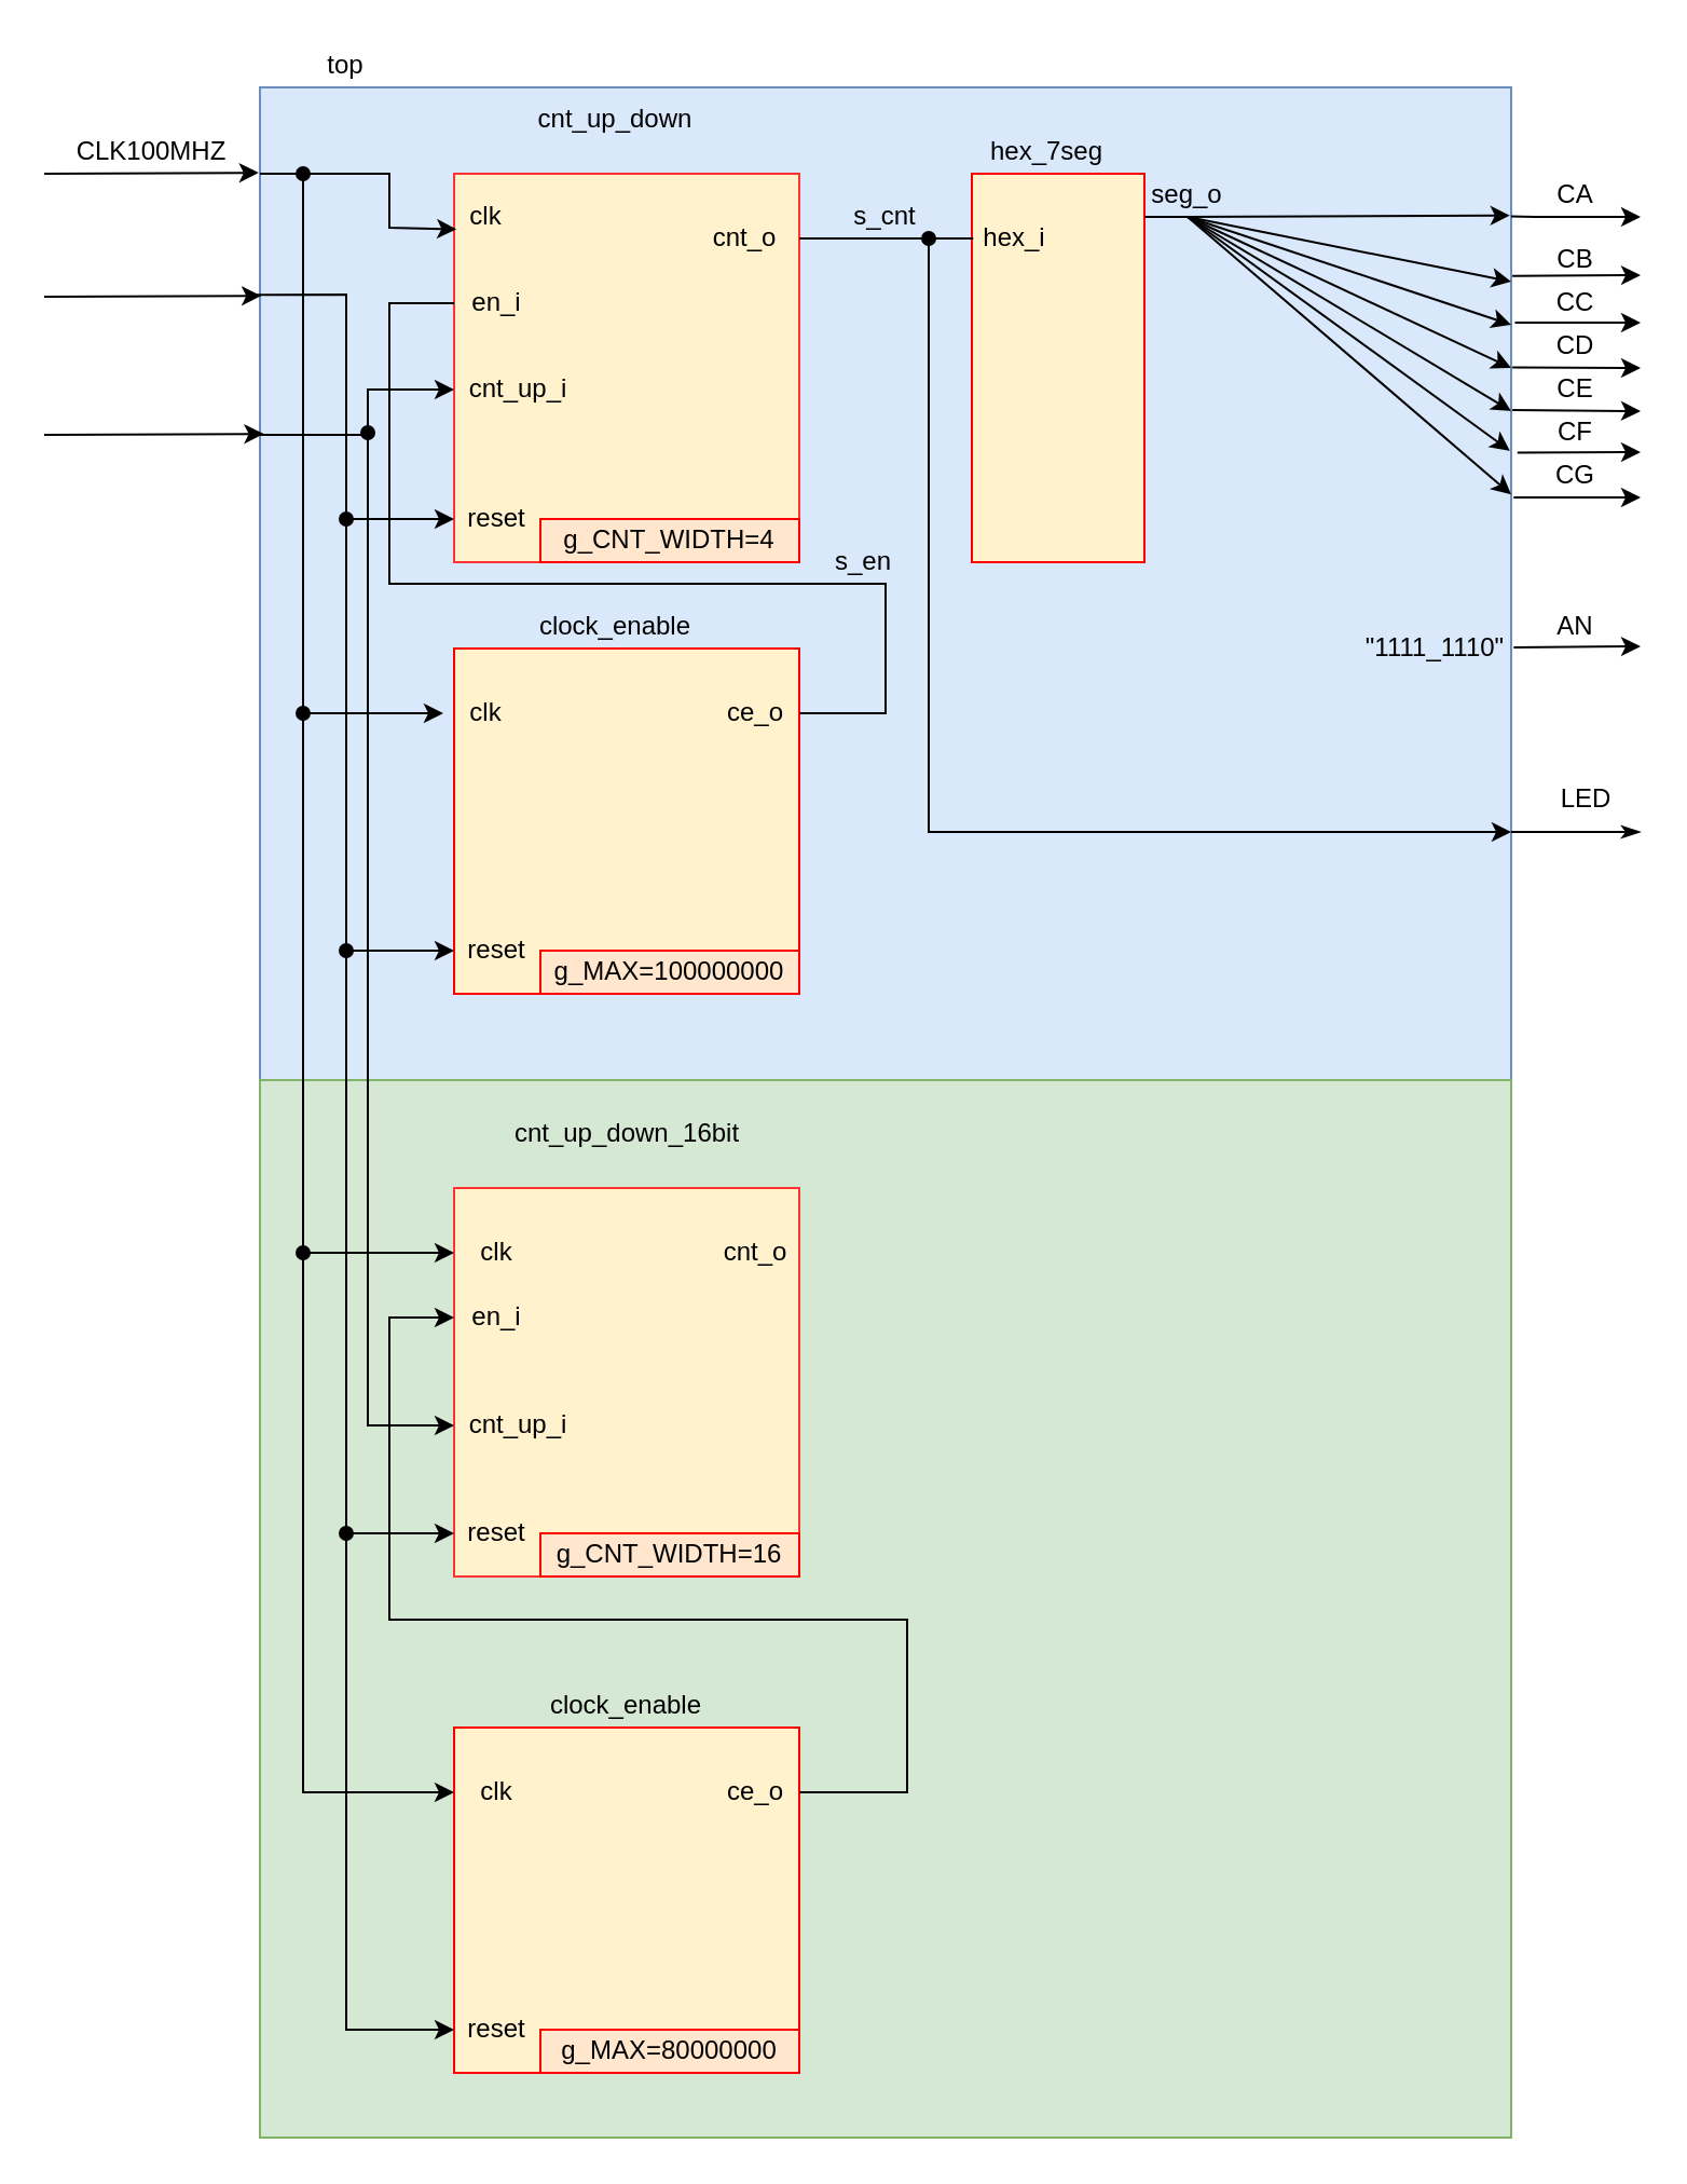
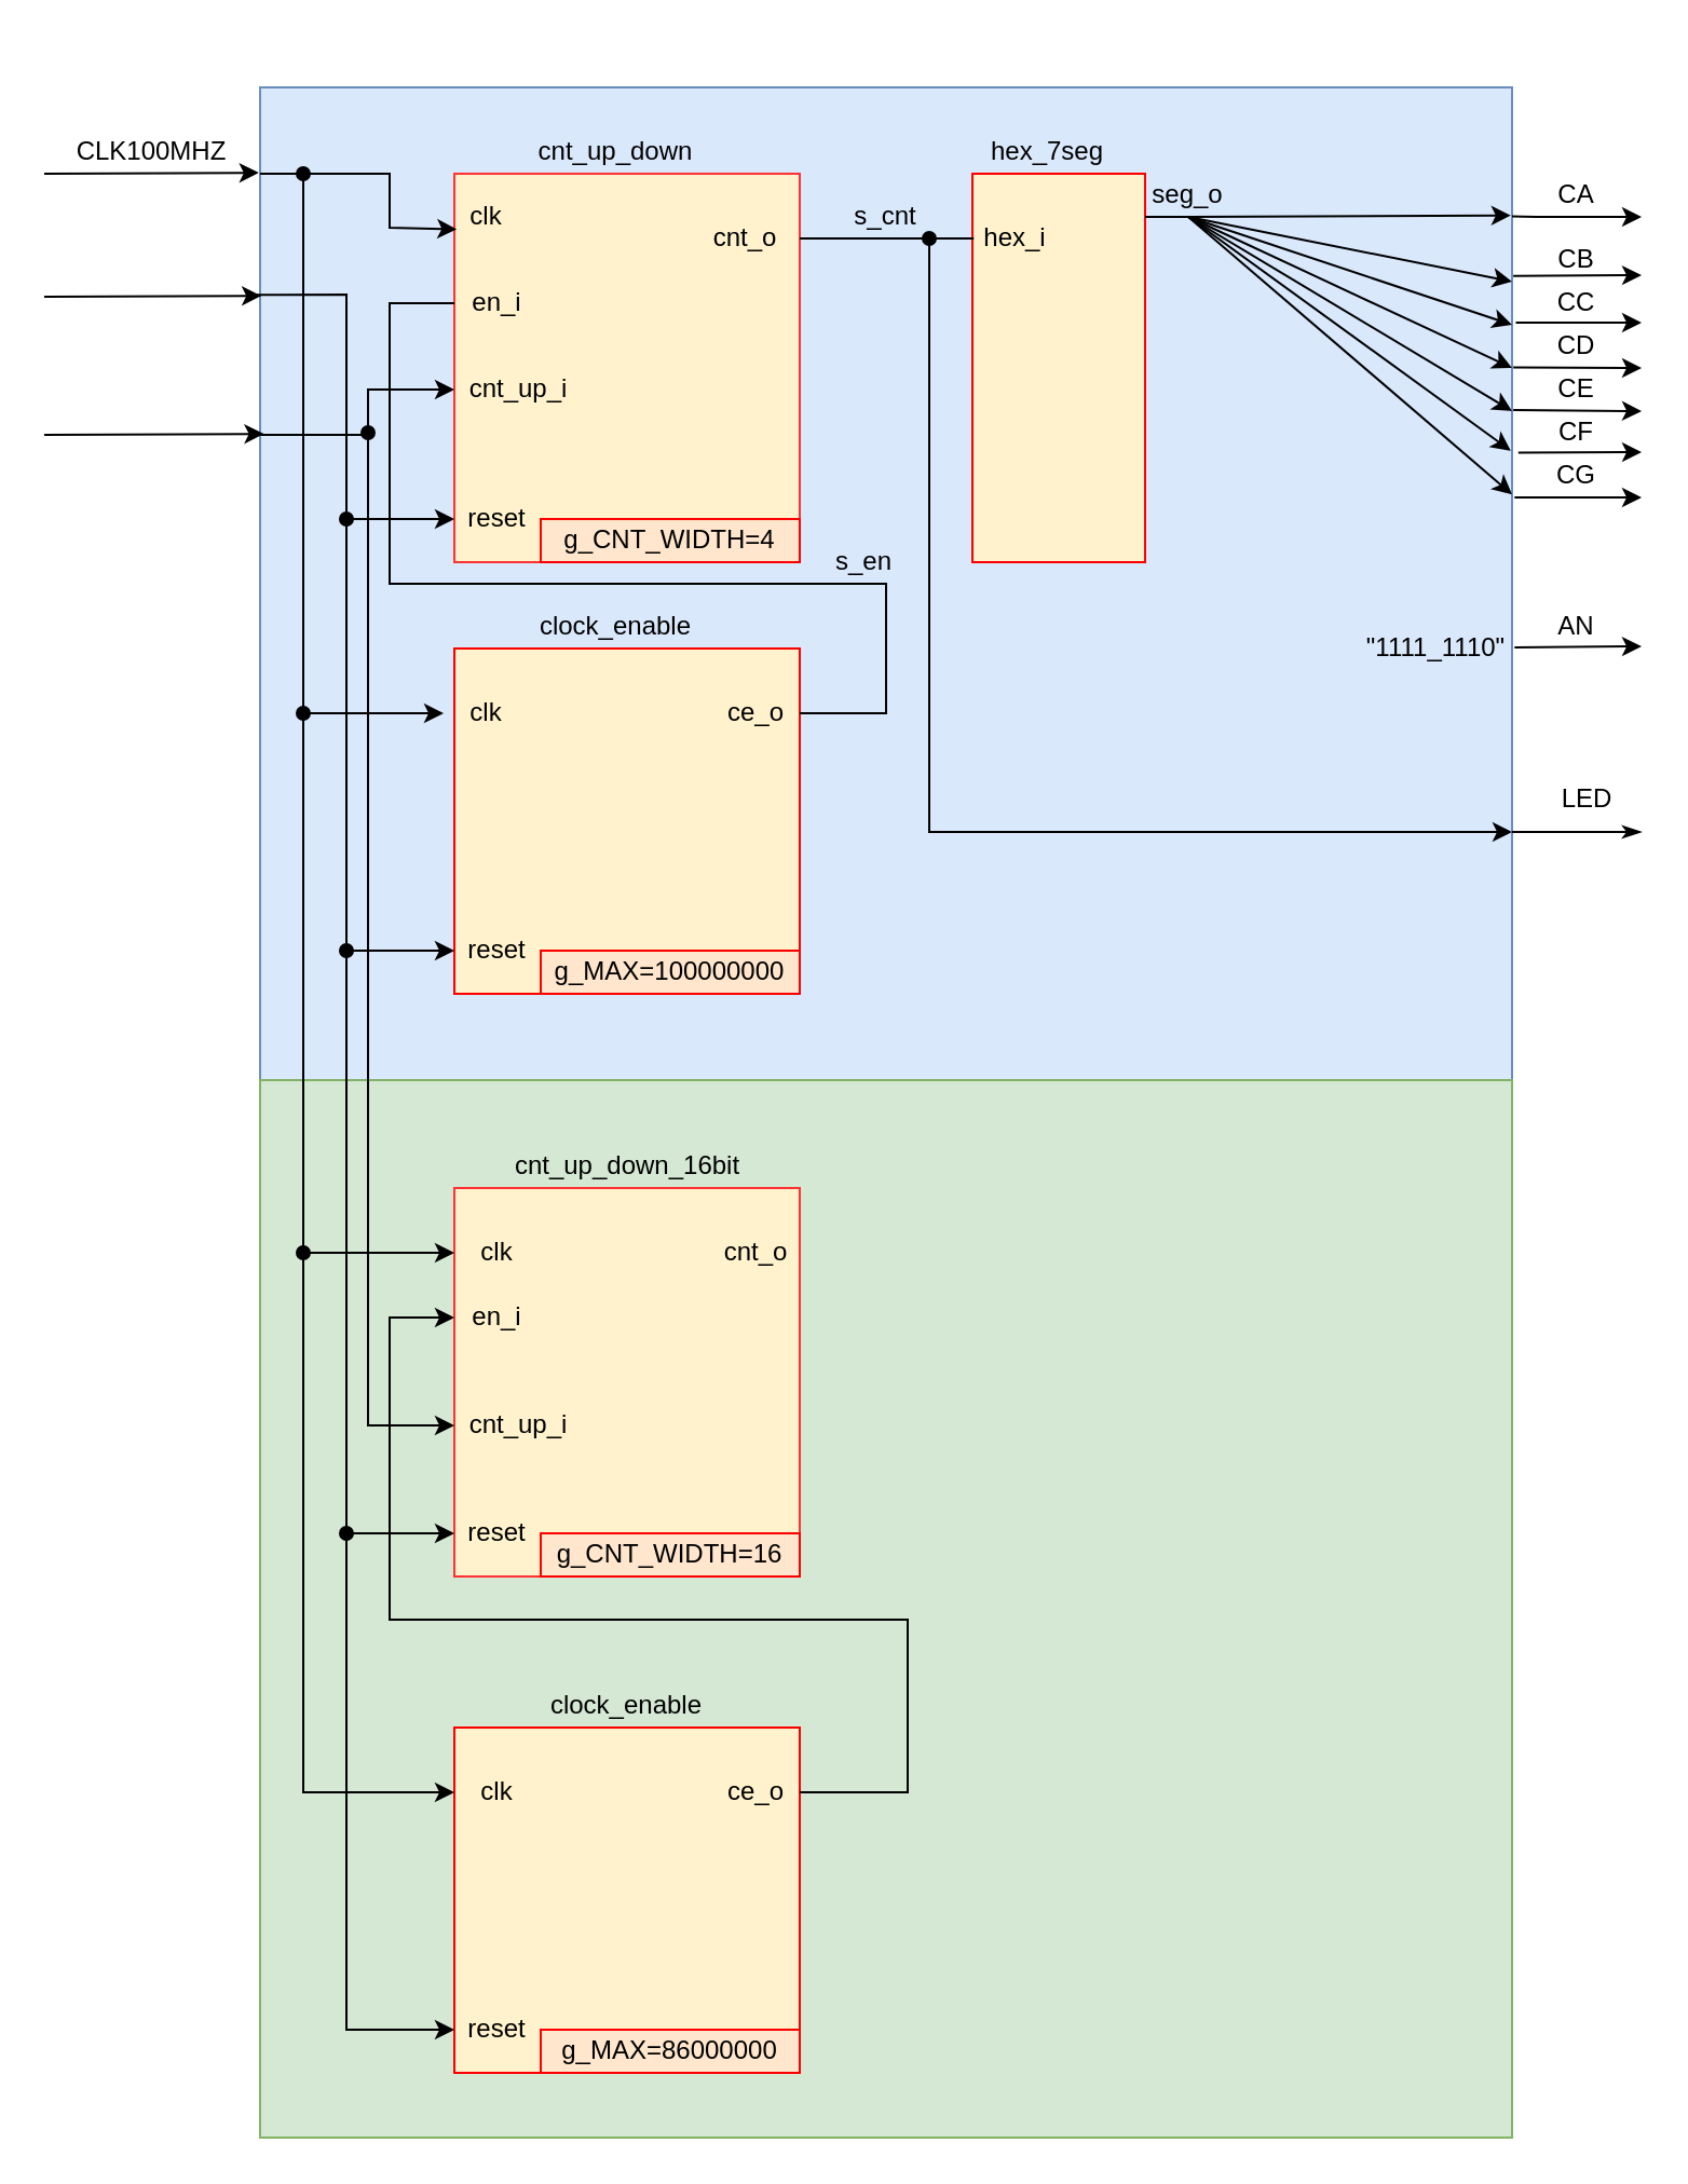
- <mxCell id="3" value="top" style="text;html=1;strokeColor=none;fillColor=none;align=center;verticalAlign=middle;whiteSpace=wrap;rounded=0;" vertex="1" parent="1"><mxGeometry x="140" y="20" width="40" height="20" as="geometry" /></mxCell>
- <mxCell id="41" value="cnt_up_down" style="text;html=1;strokeColor=none;fillColor=none;align=center;verticalAlign=middle;whiteSpace=wrap;rounded=0;" vertex="1" parent="1"><mxGeometry x="240" y="45" width="90" height="20" as="geometry" /></mxCell>
+ <mxCell id="41" value="cnt_up_down" style="text;html=1;strokeColor=none;fillColor=none;align=center;verticalAlign=middle;whiteSpace=wrap;rounded=0;" vertex="1" parent="1"><mxGeometry x="240" y="60" width="90" height="20" as="geometry" /></mxCell>
- <mxCell id="76" value="cnt_up_down_16bit" style="text;html=1;strokeColor=none;fillColor=none;align=center;verticalAlign=middle;whiteSpace=wrap;rounded=0;" vertex="1" parent="1"><mxGeometry x="232.5" y="515" width="115" height="20" as="geometry" /></mxCell>
+ <mxCell id="76" value="cnt_up_down_16bit" style="text;html=1;strokeColor=none;fillColor=none;align=center;verticalAlign=middle;whiteSpace=wrap;rounded=0;" vertex="1" parent="1"><mxGeometry x="232.5" y="530" width="115" height="20" as="geometry" /></mxCell>
- <mxCell id="79" value="g_MAX=80000000" style="rounded=0;whiteSpace=wrap;html=1;fillColor=#ffe6cc;strokeColor=#FF0000;" vertex="1" parent="1"><mxGeometry x="250" y="940" width="120" height="20" as="geometry" /></mxCell>
+ <mxCell id="79" value="g_MAX=86000000" style="rounded=0;whiteSpace=wrap;html=1;fillColor=#ffe6cc;strokeColor=#FF0000;" vertex="1" parent="1"><mxGeometry x="250" y="940" width="120" height="20" as="geometry" /></mxCell>
